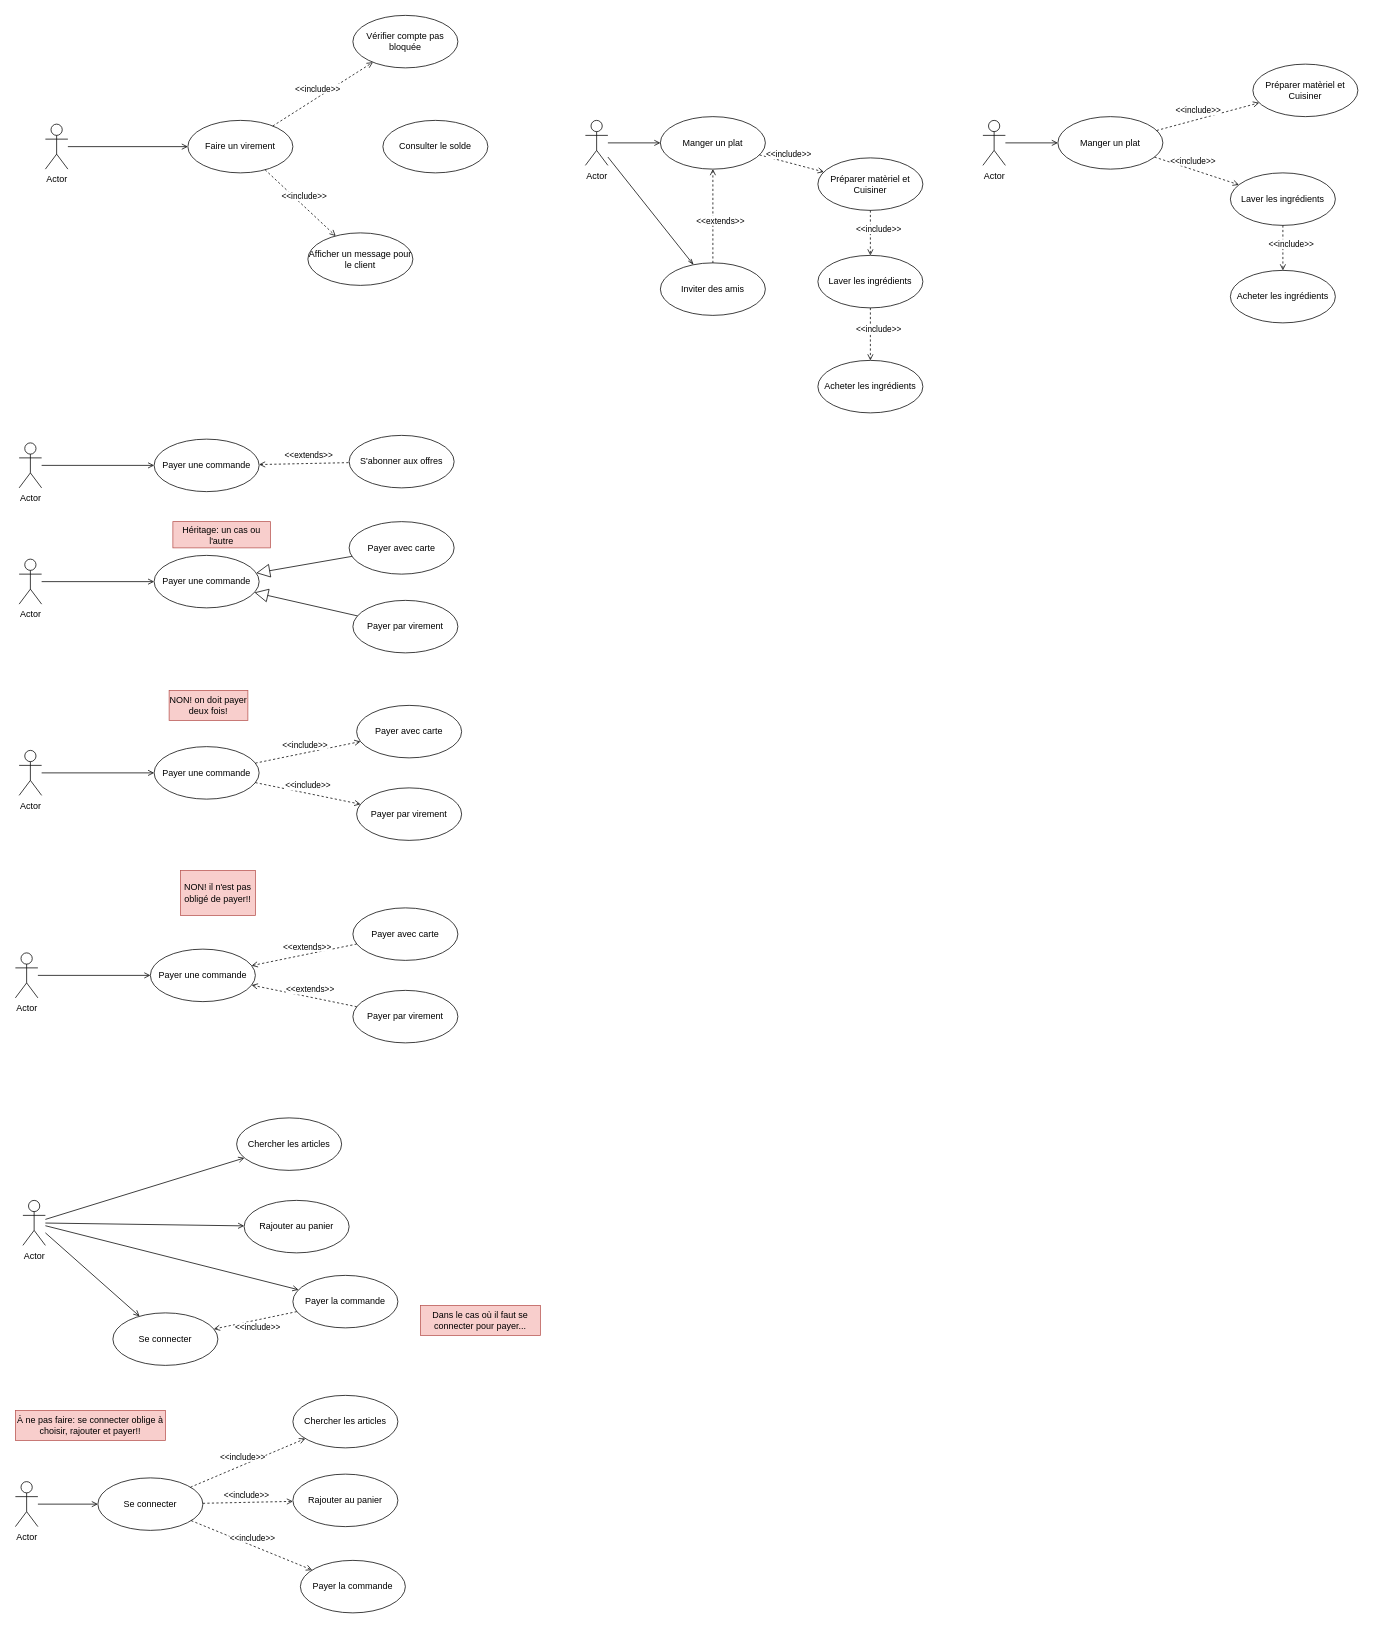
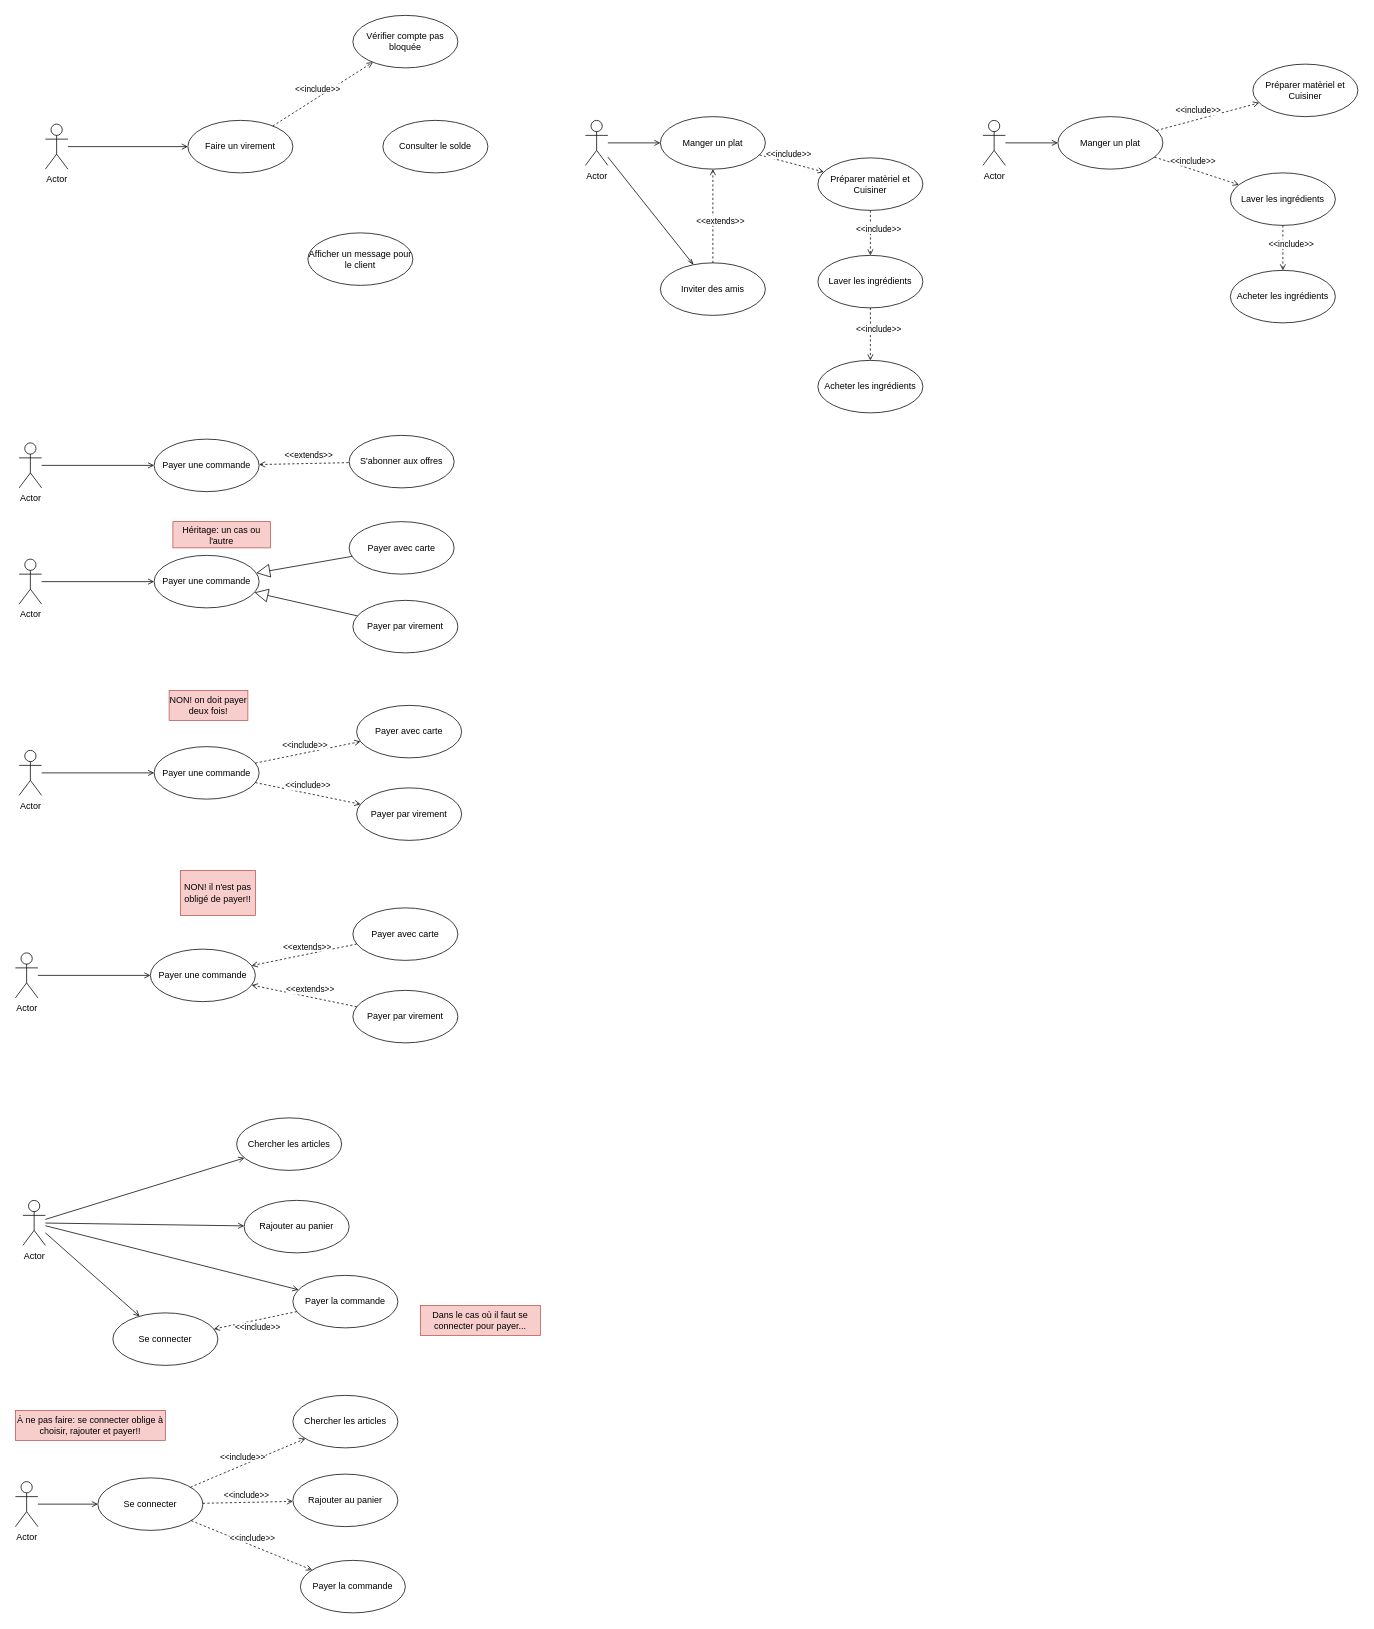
- <mxCell id="19" value="&amp;lt;&amp;lt;include&amp;gt;&amp;gt;" style="endArrow=open;html=1;endFill=0;dashed=1;" parent="1" source="4" target="18" edge="1"><mxGeometry x="-0.032" y="10" width="50" height="50" relative="1" as="geometry"><mxPoint x="660" y="130" as="sourcePoint" /><mxPoint x="506.752" y="92.521" as="targetPoint" /><mxPoint as="offset" /><Array as="points" /></mxGeometry></mxCell>
